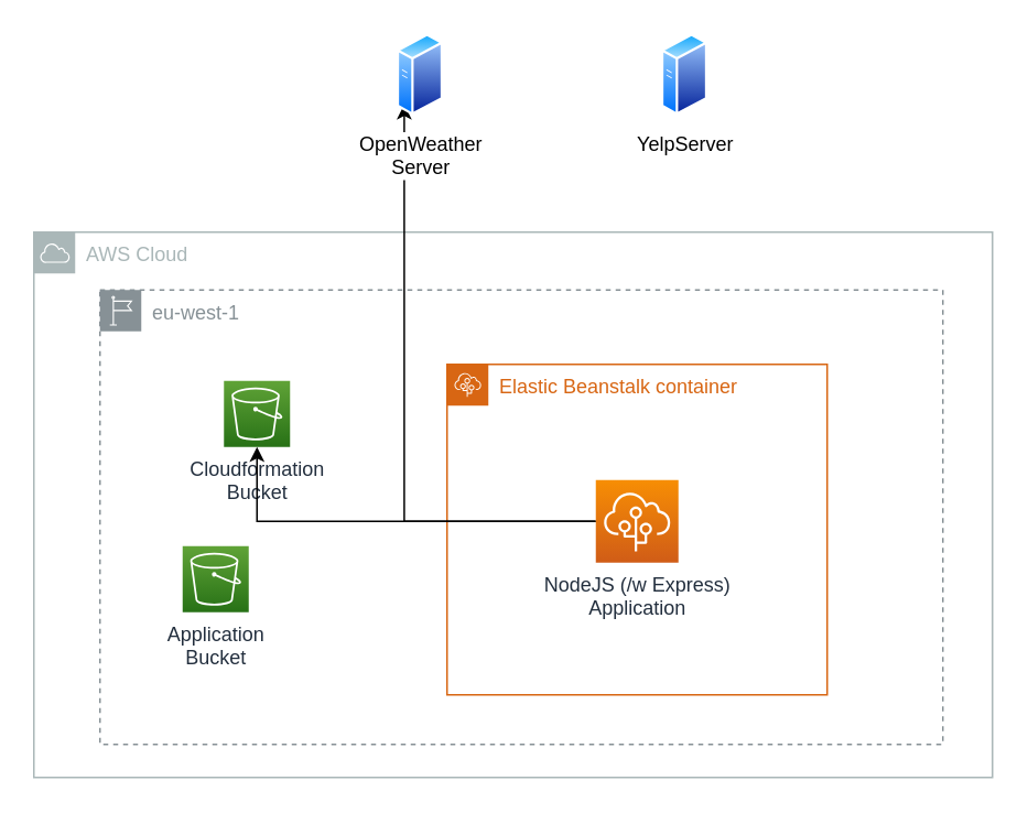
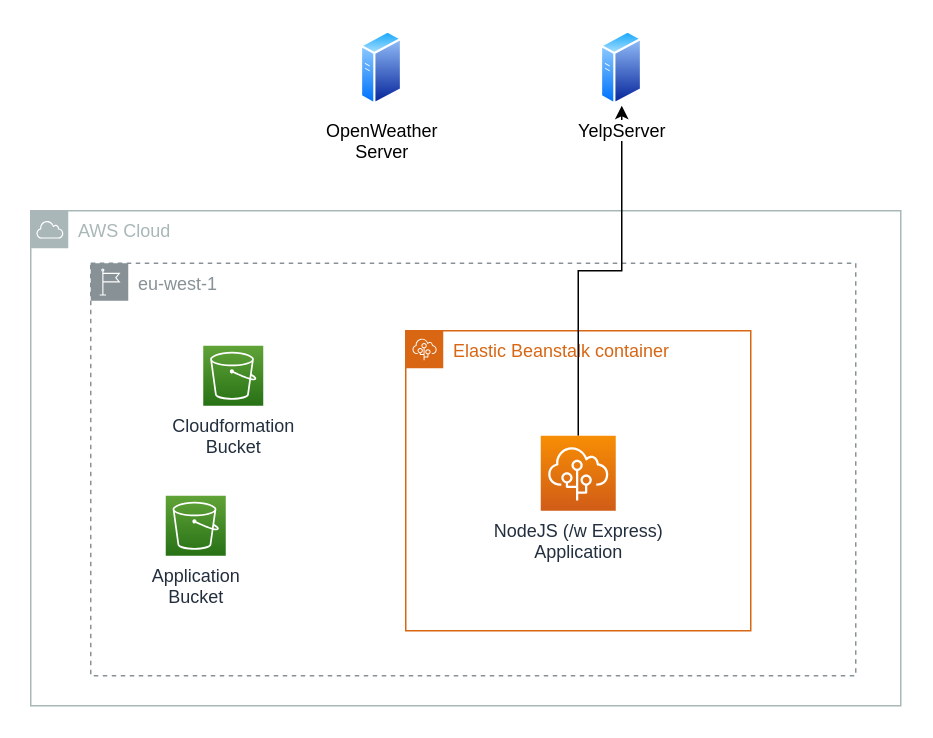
- <mxCell id="8" style="edgeStyle=orthogonalEdgeStyle;rounded=0;orthogonalLoop=1;jettySize=auto;html=1;entryX=0;entryY=1;entryDx=0;entryDy=0;" edge="1" parent="1" source="9" target="10"><mxGeometry relative="1" as="geometry" /></mxCell>
- <mxCell id="7" style="edgeStyle=orthogonalEdgeStyle;rounded=0;orthogonalLoop=1;jettySize=auto;html=1;" edge="1" parent="1" source="9" target="4"><mxGeometry relative="1" as="geometry" /></mxCell>
+ <mxCell id="7" style="edgeStyle=orthogonalEdgeStyle;rounded=0;orthogonalLoop=1;jettySize=auto;html=1;entryX=0.5;entryY=1;entryDx=0;entryDy=0;" edge="1" parent="1" source="9" target="11"><mxGeometry relative="1" as="geometry" /></mxCell>
